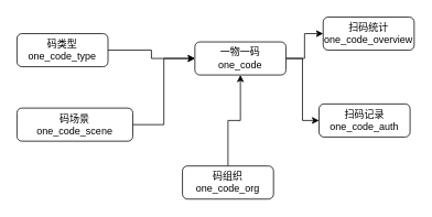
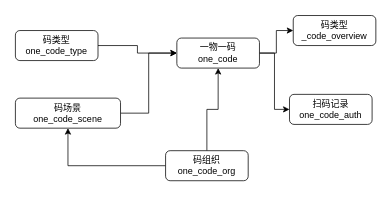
- <mxCell id="11" value="扫码统计one_code_overview" style="rounded=1;whiteSpace=wrap;html=1;" vertex="1" parent="1"><mxGeometry x="390" y="20" width="110" height="40" as="geometry" /></mxCell>
+ <mxCell id="11" value="码类型_code_overview" style="rounded=1;whiteSpace=wrap;html=1;" vertex="1" parent="1"><mxGeometry x="390" y="20" width="110" height="40" as="geometry" /></mxCell>
+ <mxCell id="5" style="edgeStyle=orthogonalEdgeStyle;rounded=0;orthogonalLoop=1;jettySize=auto;html=1;entryX=0.5;entryY=1;entryDx=0;entryDy=0;" edge="1" parent="1" source="6" target="13"><mxGeometry relative="1" as="geometry" /></mxCell>
